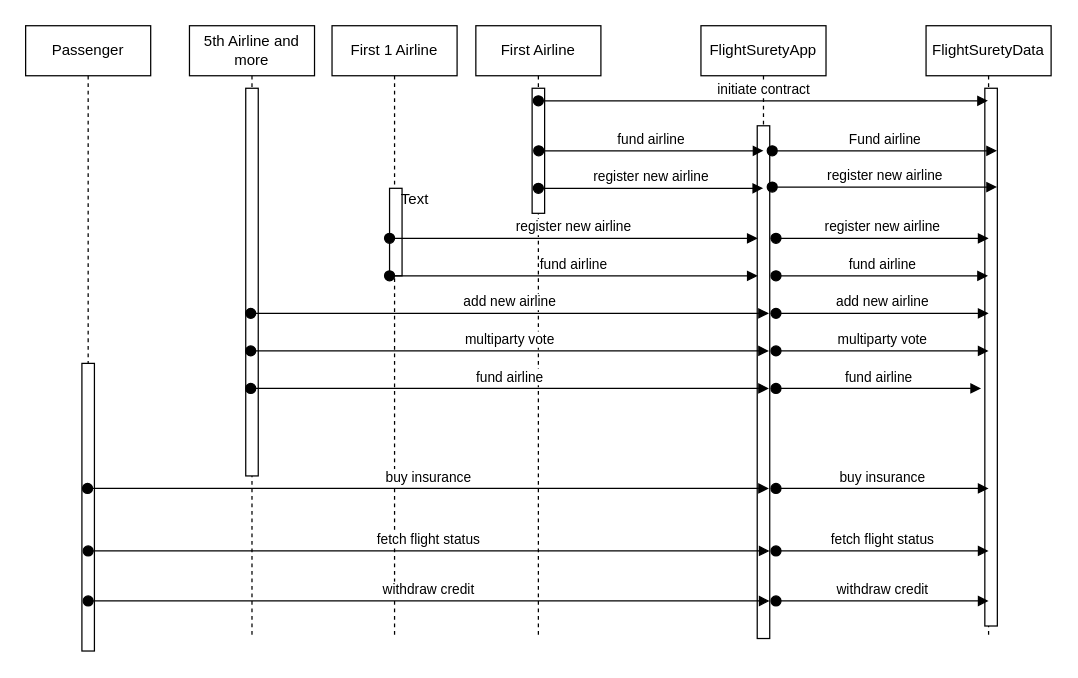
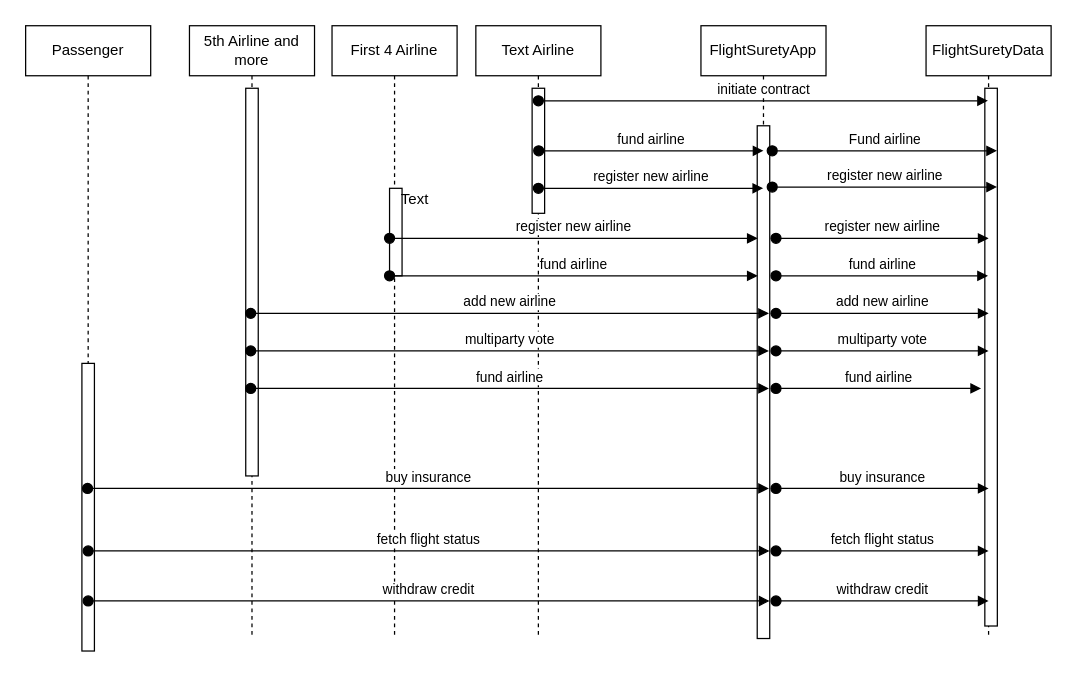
- <mxCell id="8" value="First 1 Airline" style="shape=umlLifeline;perimeter=lifelinePerimeter;whiteSpace=wrap;html=1;container=1;collapsible=0;recursiveResize=0;outlineConnect=0;" vertex="1" parent="1"><mxGeometry x="265" y="20" width="100" height="490" as="geometry" /></mxCell>
+ <mxCell id="8" value="First 4 Airline" style="shape=umlLifeline;perimeter=lifelinePerimeter;whiteSpace=wrap;html=1;container=1;collapsible=0;recursiveResize=0;outlineConnect=0;" vertex="1" parent="1"><mxGeometry x="265" y="20" width="100" height="490" as="geometry" /></mxCell>
- <mxCell id="10" value="First Airline" style="shape=umlLifeline;perimeter=lifelinePerimeter;whiteSpace=wrap;html=1;container=1;collapsible=0;recursiveResize=0;outlineConnect=0;" parent="1" vertex="1"><mxGeometry x="380" y="20" width="100" height="490" as="geometry" /></mxCell>
+ <mxCell id="10" value="Text Airline" style="shape=umlLifeline;perimeter=lifelinePerimeter;whiteSpace=wrap;html=1;container=1;collapsible=0;recursiveResize=0;outlineConnect=0;" parent="1" vertex="1"><mxGeometry x="380" y="20" width="100" height="490" as="geometry" /></mxCell>
